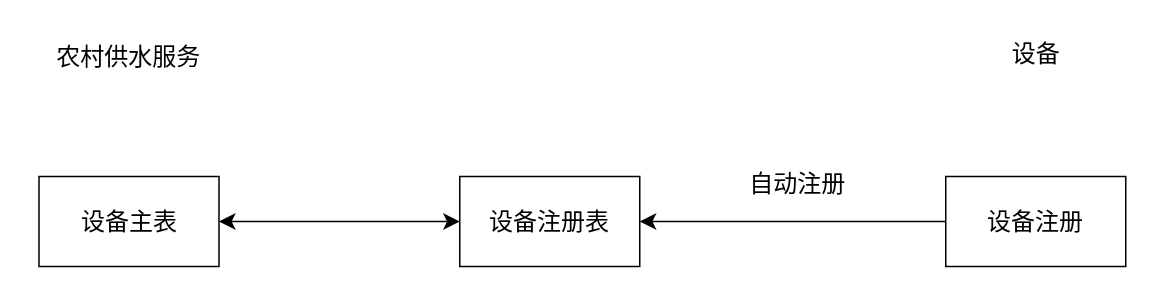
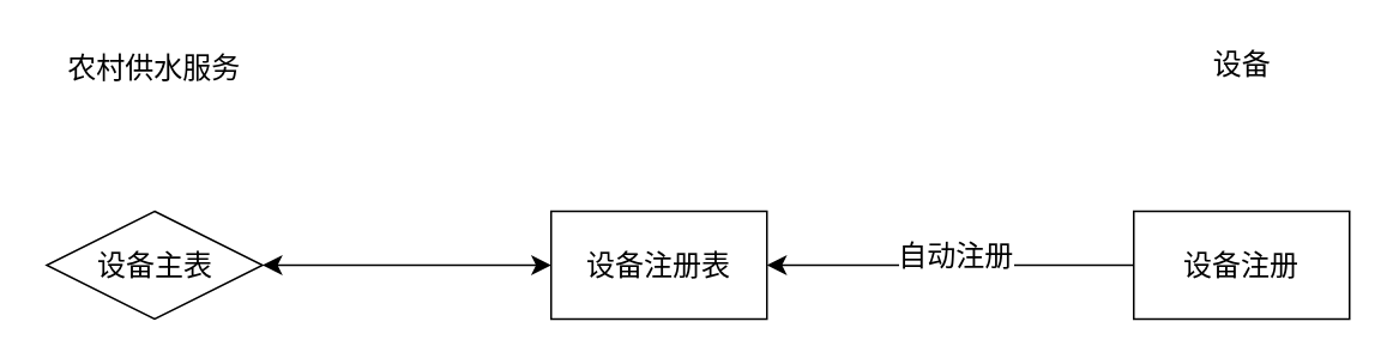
- <mxCell id="8" value="&lt;span style=&quot;color: rgb(0, 0, 0); font-family: Helvetica; font-size: 16px; font-style: normal; font-variant-ligatures: normal; font-variant-caps: normal; font-weight: 400; letter-spacing: normal; orphans: 2; text-align: center; text-indent: 0px; text-transform: none; widows: 2; word-spacing: 0px; -webkit-text-stroke-width: 0px; background-color: rgb(255, 255, 255); text-decoration-thickness: initial; text-decoration-style: initial; text-decoration-color: initial; float: none; display: inline !important;&quot;&gt;自动注册&lt;/span&gt;" style="text;html=1;align=center;verticalAlign=middle;resizable=0;points=[];autosize=1;strokeColor=none;fillColor=none;fontSize=16;" vertex="1" parent="1"><mxGeometry x="490" y="106" width="82" height="31" as="geometry" /></mxCell>
+ <mxCell id="8" value="&lt;span style=&quot;color: rgb(0, 0, 0); font-family: Helvetica; font-size: 16px; font-style: normal; font-variant-ligatures: normal; font-variant-caps: normal; font-weight: 400; letter-spacing: normal; orphans: 2; text-align: center; text-indent: 0px; text-transform: none; widows: 2; word-spacing: 0px; -webkit-text-stroke-width: 0px; background-color: rgb(255, 255, 255); text-decoration-thickness: initial; text-decoration-style: initial; text-decoration-color: initial; float: none; display: inline !important;&quot;&gt;自动注册&lt;/span&gt;" style="text;html=1;align=center;verticalAlign=middle;resizable=0;points=[];autosize=1;strokeColor=none;fillColor=none;fontSize=16;" vertex="1" parent="1"><mxGeometry x="490" y="126" width="82" height="31" as="geometry" /></mxCell>
- <mxCell id="2" value="设备主表" style="rounded=0;whiteSpace=wrap;html=1;fontSize=16;" vertex="1" parent="1"><mxGeometry x="25.5" y="117" width="120" height="60" as="geometry" /></mxCell>
+ <mxCell id="2" value="设备主表" style="rhombus;whiteSpace=wrap;html=1;fontSize=16;" vertex="1" parent="1"><mxGeometry x="25.5" y="117" width="120" height="60" as="geometry" /></mxCell>
